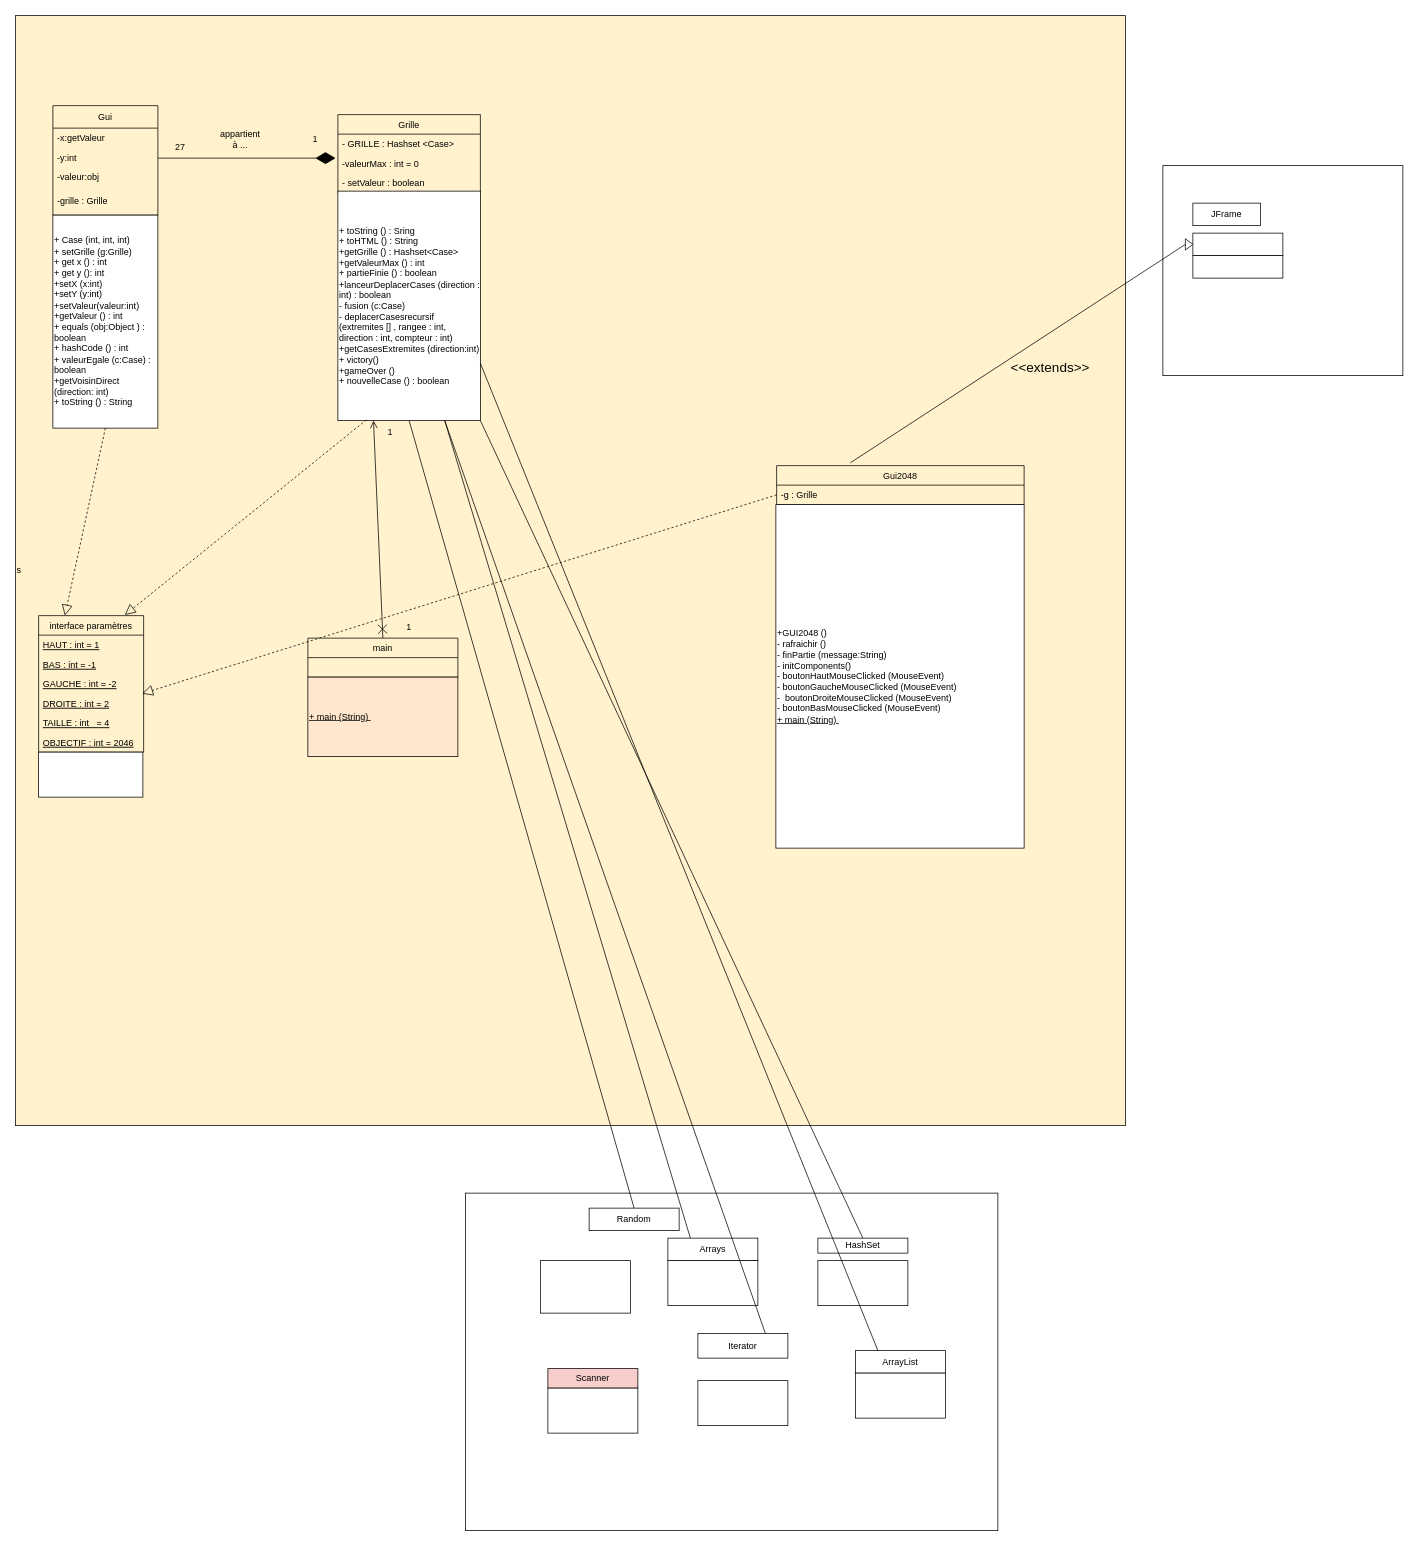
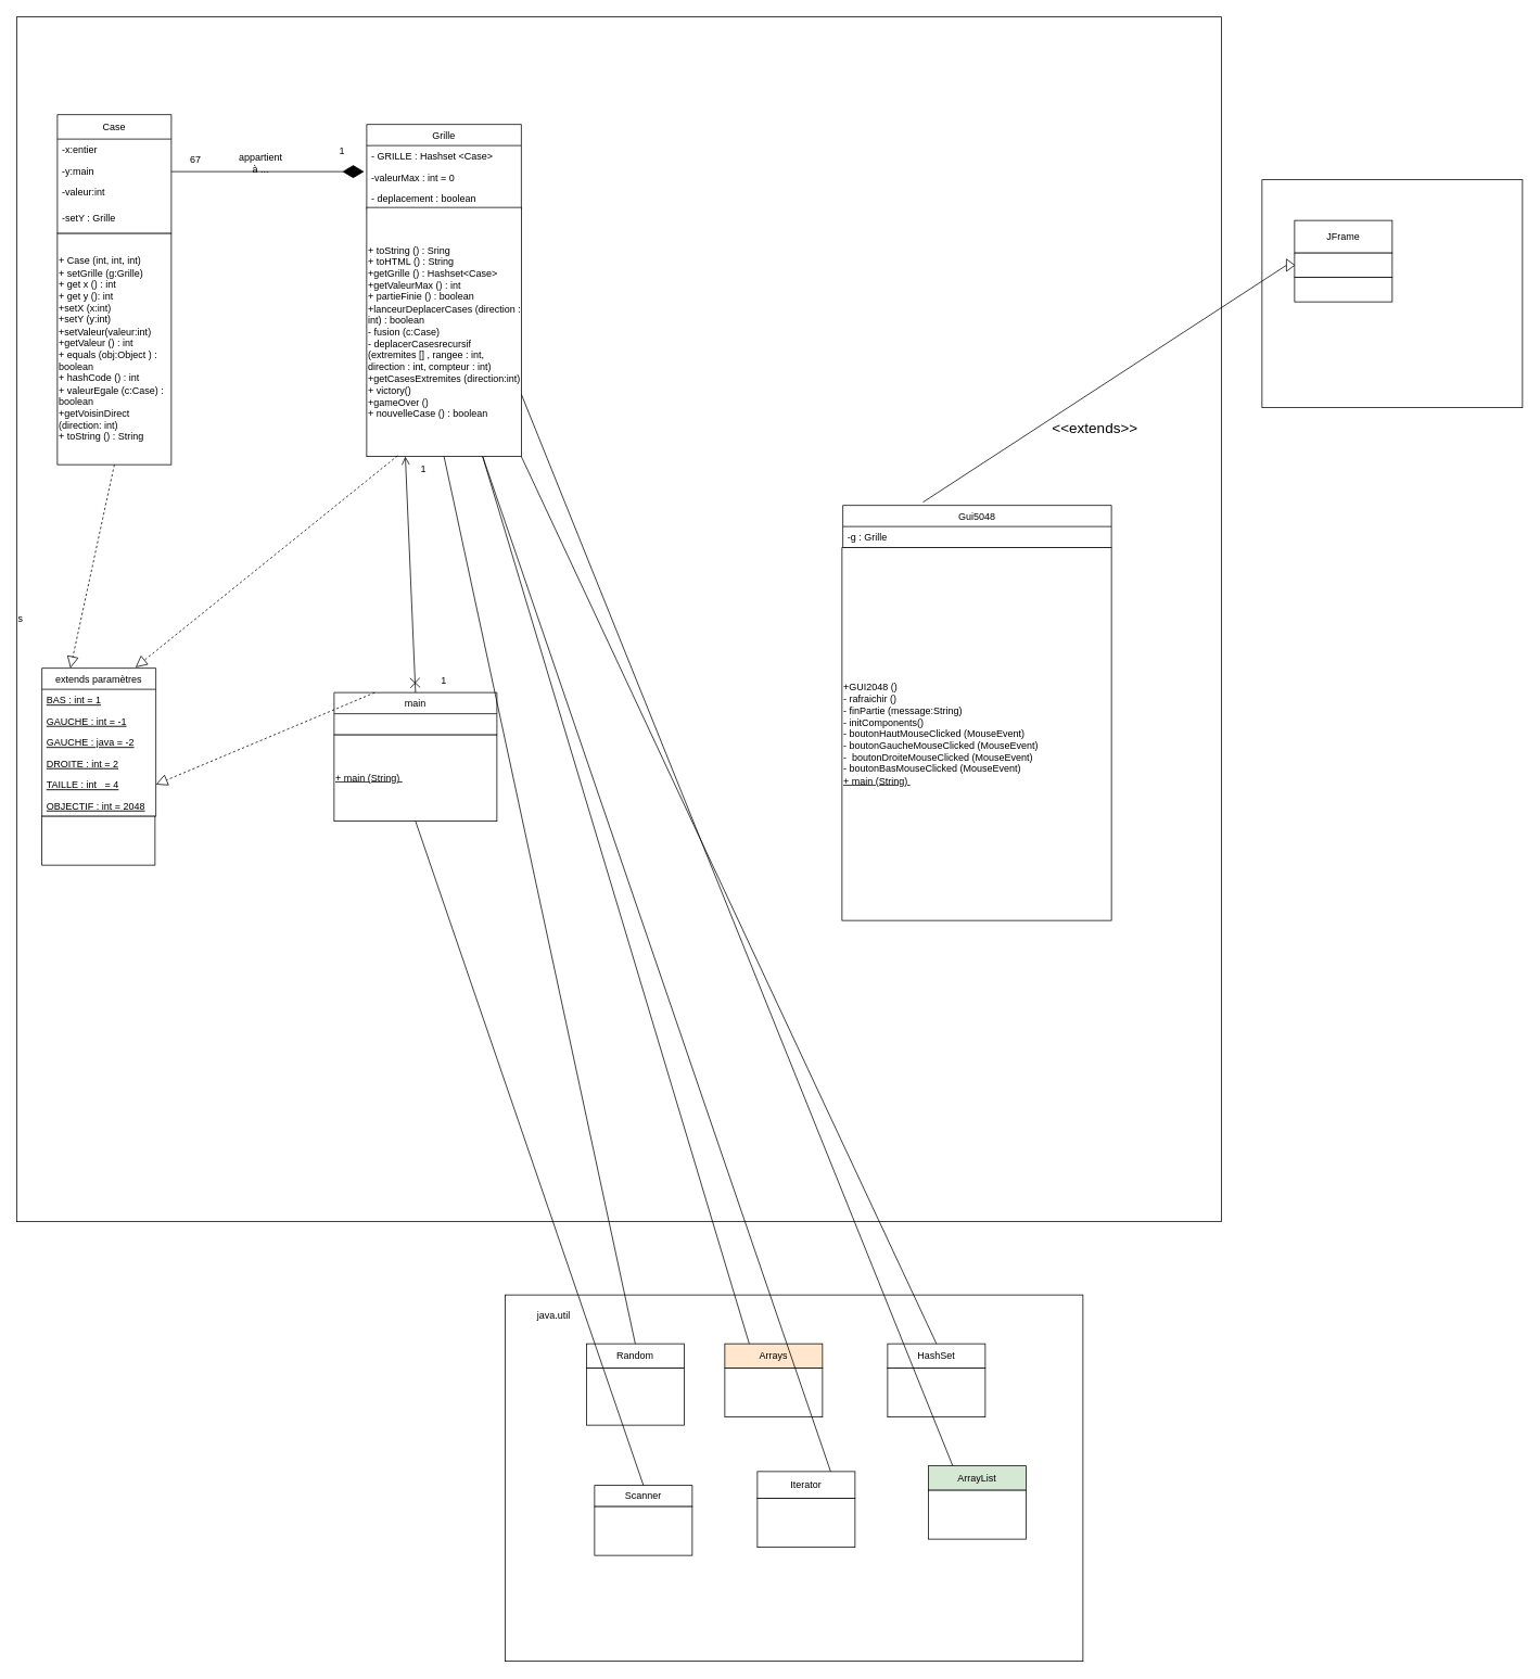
- <mxCell id="3" value="Gui" style="swimlane;fontStyle=0;childLayout=stackLayout;horizontal=1;startSize=30;fillColor=none;horizontalStack=0;resizeParent=1;resizeParentMax=0;resizeLast=0;collapsible=1;marginBottom=0;" parent="1" vertex="1"><mxGeometry x="70" y="140" width="140" height="146" as="geometry" /></mxCell>
+ <mxCell id="3" value="Case" style="swimlane;fontStyle=0;childLayout=stackLayout;horizontal=1;startSize=30;fillColor=none;horizontalStack=0;resizeParent=1;resizeParentMax=0;resizeLast=0;collapsible=1;marginBottom=0;" parent="1" vertex="1"><mxGeometry x="70" y="140" width="140" height="146" as="geometry" /></mxCell>
- <mxCell id="4" value="-x:getValeur" style="text;strokeColor=none;fillColor=none;align=left;verticalAlign=top;spacingLeft=4;spacingRight=4;overflow=hidden;rotatable=0;points=[[0,0.5],[1,0.5]];portConstraint=eastwest;" parent="3" vertex="1"><mxGeometry y="30" width="140" height="26" as="geometry" /></mxCell>
+ <mxCell id="4" value="-x:entier" style="text;strokeColor=none;fillColor=none;align=left;verticalAlign=top;spacingLeft=4;spacingRight=4;overflow=hidden;rotatable=0;points=[[0,0.5],[1,0.5]];portConstraint=eastwest;" parent="3" vertex="1"><mxGeometry y="30" width="140" height="26" as="geometry" /></mxCell>
- <mxCell id="35" value="appartient à ..." style="text;html=1;strokeColor=none;fillColor=none;align=center;verticalAlign=middle;whiteSpace=wrap;rounded=0;" vertex="1" parent="1"><mxGeometry x="290" y="170" width="60" height="30" as="geometry" /></mxCell>
+ <mxCell id="35" value="appartient à ..." style="text;html=1;strokeColor=none;fillColor=none;align=center;verticalAlign=middle;whiteSpace=wrap;rounded=0;" vertex="1" parent="1"><mxGeometry x="290" y="185" width="60" height="30" as="geometry" /></mxCell>
- <mxCell id="34" value="27" style="text;html=1;strokeColor=none;fillColor=none;align=center;verticalAlign=middle;whiteSpace=wrap;rounded=0;" parent="1" vertex="1"><mxGeometry x="210" y="180" width="60" height="30" as="geometry" /></mxCell>
+ <mxCell id="34" value="67" style="text;html=1;strokeColor=none;fillColor=none;align=center;verticalAlign=middle;whiteSpace=wrap;rounded=0;" parent="1" vertex="1"><mxGeometry x="210" y="180" width="60" height="30" as="geometry" /></mxCell>
- <mxCell id="5" value="-y:int" style="text;strokeColor=none;fillColor=none;align=left;verticalAlign=top;spacingLeft=4;spacingRight=4;overflow=hidden;rotatable=0;points=[[0,0.5],[1,0.5]];portConstraint=eastwest;" parent="3" vertex="1"><mxGeometry y="56" width="140" height="26" as="geometry" /></mxCell>
+ <mxCell id="5" value="-y:main" style="text;strokeColor=none;fillColor=none;align=left;verticalAlign=top;spacingLeft=4;spacingRight=4;overflow=hidden;rotatable=0;points=[[0,0.5],[1,0.5]];portConstraint=eastwest;" parent="3" vertex="1"><mxGeometry y="56" width="140" height="26" as="geometry" /></mxCell>
- <mxCell id="6" value="-valeur:obj" style="text;strokeColor=none;fillColor=none;align=left;verticalAlign=top;spacingLeft=4;spacingRight=4;overflow=hidden;rotatable=0;points=[[0,0.5],[1,0.5]];portConstraint=eastwest;" parent="3" vertex="1"><mxGeometry y="82" width="140" height="32" as="geometry" /></mxCell>
+ <mxCell id="6" value="-valeur:int" style="text;strokeColor=none;fillColor=none;align=left;verticalAlign=top;spacingLeft=4;spacingRight=4;overflow=hidden;rotatable=0;points=[[0,0.5],[1,0.5]];portConstraint=eastwest;" parent="3" vertex="1"><mxGeometry y="82" width="140" height="32" as="geometry" /></mxCell>
- <mxCell id="11" value="- setValeur : boolean" style="text;strokeColor=none;fillColor=none;align=left;verticalAlign=top;spacingLeft=4;spacingRight=4;overflow=hidden;rotatable=0;points=[[0,0.5],[1,0.5]];portConstraint=eastwest;" parent="8" vertex="1"><mxGeometry y="78" width="190" height="26" as="geometry" /></mxCell>
+ <mxCell id="11" value="- deplacement : boolean" style="text;strokeColor=none;fillColor=none;align=left;verticalAlign=top;spacingLeft=4;spacingRight=4;overflow=hidden;rotatable=0;points=[[0,0.5],[1,0.5]];portConstraint=eastwest;" parent="8" vertex="1"><mxGeometry y="78" width="190" height="26" as="geometry" /></mxCell>
- <mxCell id="7" value="-grille : Grille" style="text;strokeColor=none;fillColor=none;align=left;verticalAlign=top;spacingLeft=4;spacingRight=4;overflow=hidden;rotatable=0;points=[[0,0.5],[1,0.5]];portConstraint=eastwest;" parent="3" vertex="1"><mxGeometry y="114" width="140" height="32" as="geometry" /></mxCell>
+ <mxCell id="7" value="-setY : Grille" style="text;strokeColor=none;fillColor=none;align=left;verticalAlign=top;spacingLeft=4;spacingRight=4;overflow=hidden;rotatable=0;points=[[0,0.5],[1,0.5]];portConstraint=eastwest;" parent="3" vertex="1"><mxGeometry y="114" width="140" height="32" as="geometry" /></mxCell>
- <mxCell id="60" value="JFrame" style="rounded=0;whiteSpace=wrap;html=1;" vertex="1" parent="1"><mxGeometry x="1590" y="270" width="90" height="30" as="geometry" /></mxCell>
+ <mxCell id="60" value="JFrame" style="rounded=0;whiteSpace=wrap;html=1;" vertex="1" parent="1"><mxGeometry x="1590" y="270" width="120" height="40" as="geometry" /></mxCell>
- <mxCell id="64" value="&amp;lt;&amp;lt;extends&amp;gt;&amp;gt;" style="text;html=1;strokeColor=none;fillColor=none;align=center;verticalAlign=middle;whiteSpace=wrap;rounded=0;fontSize=18;" vertex="1" parent="1"><mxGeometry x="1335" y="475" width="130" height="30" as="geometry" /></mxCell>
+ <mxCell id="64" value="&amp;lt;&amp;lt;extends&amp;gt;&amp;gt;" style="text;html=1;strokeColor=none;fillColor=none;align=center;verticalAlign=middle;whiteSpace=wrap;rounded=0;fontSize=18;" vertex="1" parent="1"><mxGeometry x="1280" y="510" width="130" height="30" as="geometry" /></mxCell>
- <mxCell id="20" value="Gui2048" style="swimlane;fontStyle=0;childLayout=stackLayout;horizontal=1;startSize=26;fillColor=none;horizontalStack=0;resizeParent=1;resizeParentMax=0;resizeLast=0;collapsible=1;marginBottom=0;" parent="1" vertex="1"><mxGeometry x="1035" y="620" width="330" height="52" as="geometry" /></mxCell>
+ <mxCell id="20" value="Gui5048" style="swimlane;fontStyle=0;childLayout=stackLayout;horizontal=1;startSize=26;fillColor=none;horizontalStack=0;resizeParent=1;resizeParentMax=0;resizeLast=0;collapsible=1;marginBottom=0;" parent="1" vertex="1"><mxGeometry x="1035" y="620" width="330" height="52" as="geometry" /></mxCell>
- <mxCell id="30" value="" style="endArrow=block;dashed=1;endFill=0;endSize=12;html=1;rounded=0;entryX=0.986;entryY=0;entryDx=0;entryDy=0;entryPerimeter=0;exitX=0;exitY=0.5;exitDx=0;exitDy=0;" parent="1" source="21" target="16" edge="1"><mxGeometry width="160" relative="1" as="geometry"><mxPoint x="190" y="880" as="sourcePoint" /><mxPoint x="350" y="880" as="targetPoint" /></mxGeometry></mxCell>
- <mxCell id="2" value="s" style="whiteSpace=wrap;html=1;aspect=fixed;align=left;fillColor=#fff2cc;" parent="1" vertex="1"><mxGeometry x="20" y="20" width="1480" height="1480" as="geometry" /></mxCell>
+ <mxCell id="2" value="s" style="whiteSpace=wrap;html=1;aspect=fixed;align=left;" parent="1" vertex="1"><mxGeometry x="20" y="20" width="1480" height="1480" as="geometry" /></mxCell>
- <mxCell id="12" value="interface paramètres" style="swimlane;fontStyle=0;childLayout=stackLayout;horizontal=1;startSize=26;fillColor=none;horizontalStack=0;resizeParent=1;resizeParentMax=0;resizeLast=0;collapsible=1;marginBottom=0;" parent="1" vertex="1"><mxGeometry x="51" y="820" width="140" height="182" as="geometry" /></mxCell>
+ <mxCell id="12" value="extends paramètres" style="swimlane;fontStyle=0;childLayout=stackLayout;horizontal=1;startSize=26;fillColor=none;horizontalStack=0;resizeParent=1;resizeParentMax=0;resizeLast=0;collapsible=1;marginBottom=0;" parent="1" vertex="1"><mxGeometry x="51" y="820" width="140" height="182" as="geometry" /></mxCell>
- <mxCell id="13" value="HAUT : int = 1" style="text;strokeColor=none;fillColor=none;align=left;verticalAlign=top;spacingLeft=4;spacingRight=4;overflow=hidden;rotatable=0;points=[[0,0.5],[1,0.5]];portConstraint=eastwest;fontStyle=4" parent="12" vertex="1"><mxGeometry y="26" width="140" height="26" as="geometry" /></mxCell>
+ <mxCell id="13" value="BAS : int = 1" style="text;strokeColor=none;fillColor=none;align=left;verticalAlign=top;spacingLeft=4;spacingRight=4;overflow=hidden;rotatable=0;points=[[0,0.5],[1,0.5]];portConstraint=eastwest;fontStyle=4" parent="12" vertex="1"><mxGeometry y="26" width="140" height="26" as="geometry" /></mxCell>
- <mxCell id="14" value="BAS : int = -1" style="text;strokeColor=none;fillColor=none;align=left;verticalAlign=top;spacingLeft=4;spacingRight=4;overflow=hidden;rotatable=0;points=[[0,0.5],[1,0.5]];portConstraint=eastwest;fontStyle=4" parent="12" vertex="1"><mxGeometry y="52" width="140" height="26" as="geometry" /></mxCell>
+ <mxCell id="14" value="GAUCHE : int = -1" style="text;strokeColor=none;fillColor=none;align=left;verticalAlign=top;spacingLeft=4;spacingRight=4;overflow=hidden;rotatable=0;points=[[0,0.5],[1,0.5]];portConstraint=eastwest;fontStyle=4" parent="12" vertex="1"><mxGeometry y="52" width="140" height="26" as="geometry" /></mxCell>
+ <mxCell id="31" value="" style="endArrow=block;dashed=1;endFill=0;endSize=12;html=1;rounded=0;exitX=0.25;exitY=0;exitDx=0;exitDy=0;entryX=1;entryY=0.5;entryDx=0;entryDy=0;" parent="1" source="19" target="17" edge="1"><mxGeometry width="160" relative="1" as="geometry"><mxPoint x="190" y="880" as="sourcePoint" /><mxPoint x="350" y="880" as="targetPoint" /></mxGeometry></mxCell>
- <mxCell id="15" value="GAUCHE : int = -2" style="text;strokeColor=none;fillColor=none;align=left;verticalAlign=top;spacingLeft=4;spacingRight=4;overflow=hidden;rotatable=0;points=[[0,0.5],[1,0.5]];portConstraint=eastwest;fontStyle=4" parent="12" vertex="1"><mxGeometry y="78" width="140" height="26" as="geometry" /></mxCell>
+ <mxCell id="15" value="GAUCHE : java = -2" style="text;strokeColor=none;fillColor=none;align=left;verticalAlign=top;spacingLeft=4;spacingRight=4;overflow=hidden;rotatable=0;points=[[0,0.5],[1,0.5]];portConstraint=eastwest;fontStyle=4" parent="12" vertex="1"><mxGeometry y="78" width="140" height="26" as="geometry" /></mxCell>
- <mxCell id="26" value="&lt;u&gt;+ main (String)&amp;nbsp;&lt;/u&gt;" style="rounded=0;whiteSpace=wrap;html=1;align=left;fillColor=#ffe6cc;" parent="1" vertex="1"><mxGeometry x="410" y="902" width="200" height="106" as="geometry" /></mxCell>
+ <mxCell id="26" value="&lt;u&gt;+ main (String)&amp;nbsp;&lt;/u&gt;" style="rounded=0;whiteSpace=wrap;html=1;align=left;" parent="1" vertex="1"><mxGeometry x="410" y="902" width="200" height="106" as="geometry" /></mxCell>
- <mxCell id="18" value="OBJECTIF : int = 2046" style="text;strokeColor=none;fillColor=none;align=left;verticalAlign=top;spacingLeft=4;spacingRight=4;overflow=hidden;rotatable=0;points=[[0,0.5],[1,0.5]];portConstraint=eastwest;fontStyle=4" parent="12" vertex="1"><mxGeometry y="156" width="140" height="26" as="geometry" /></mxCell>
+ <mxCell id="18" value="OBJECTIF : int = 2048" style="text;strokeColor=none;fillColor=none;align=left;verticalAlign=top;spacingLeft=4;spacingRight=4;overflow=hidden;rotatable=0;points=[[0,0.5],[1,0.5]];portConstraint=eastwest;fontStyle=4" parent="12" vertex="1"><mxGeometry y="156" width="140" height="26" as="geometry" /></mxCell>
+ <mxCell id="55" value="" style="endArrow=none;html=1;rounded=0;exitX=0.5;exitY=0;exitDx=0;exitDy=0;entryX=0.5;entryY=1;entryDx=0;entryDy=0;" edge="1" parent="1" source="44" target="26"><mxGeometry width="50" height="50" relative="1" as="geometry"><mxPoint x="820" y="1350" as="sourcePoint" /><mxPoint x="870" y="1300" as="targetPoint" /></mxGeometry></mxCell>
+ <mxCell id="37" value="java.util" style="text;html=1;strokeColor=none;fillColor=none;align=center;verticalAlign=middle;whiteSpace=wrap;rounded=0;" vertex="1" parent="1"><mxGeometry x="650" y="1600" width="60" height="30" as="geometry" /></mxCell>
- <mxCell id="38" value="Random" style="rounded=0;whiteSpace=wrap;html=1;" vertex="1" parent="1"><mxGeometry x="785" y="1610" width="120" height="30" as="geometry" /></mxCell>
+ <mxCell id="38" value="Random" style="rounded=0;whiteSpace=wrap;html=1;" vertex="1" parent="1"><mxGeometry x="720" y="1650" width="120" height="30" as="geometry" /></mxCell>
- <mxCell id="42" value="HashSet" style="rounded=0;whiteSpace=wrap;html=1;" vertex="1" parent="1"><mxGeometry x="1090" y="1650" width="120" height="20" as="geometry" /></mxCell>
+ <mxCell id="42" value="HashSet" style="rounded=0;whiteSpace=wrap;html=1;" vertex="1" parent="1"><mxGeometry x="1090" y="1650" width="120" height="30" as="geometry" /></mxCell>
- <mxCell id="40" value="Arrays" style="rounded=0;whiteSpace=wrap;html=1;" vertex="1" parent="1"><mxGeometry x="890" y="1650" width="120" height="30" as="geometry" /></mxCell>
+ <mxCell id="40" value="Arrays" style="rounded=0;whiteSpace=wrap;html=1;fillColor=#ffe6cc;" vertex="1" parent="1"><mxGeometry x="890" y="1650" width="120" height="30" as="geometry" /></mxCell>
- <mxCell id="46" value="Iterator" style="rounded=0;whiteSpace=wrap;html=1;" vertex="1" parent="1"><mxGeometry x="930" y="1777" width="120" height="33" as="geometry" /></mxCell>
+ <mxCell id="46" value="Iterator" style="rounded=0;whiteSpace=wrap;html=1;" vertex="1" parent="1"><mxGeometry x="930" y="1807" width="120" height="33" as="geometry" /></mxCell>
- <mxCell id="48" value="ArrayList" style="rounded=0;whiteSpace=wrap;html=1;" vertex="1" parent="1"><mxGeometry x="1140" y="1800" width="120" height="30" as="geometry" /></mxCell>
+ <mxCell id="48" value="ArrayList" style="rounded=0;whiteSpace=wrap;html=1;fillColor=#d5e8d4;" vertex="1" parent="1"><mxGeometry x="1140" y="1800" width="120" height="30" as="geometry" /></mxCell>
- <mxCell id="44" value="Scanner" style="rounded=0;whiteSpace=wrap;html=1;fillColor=#f8cecc;" vertex="1" parent="1"><mxGeometry x="730" y="1824" width="120" height="26" as="geometry" /></mxCell>
+ <mxCell id="44" value="Scanner" style="rounded=0;whiteSpace=wrap;html=1;" vertex="1" parent="1"><mxGeometry x="730" y="1824" width="120" height="26" as="geometry" /></mxCell>
